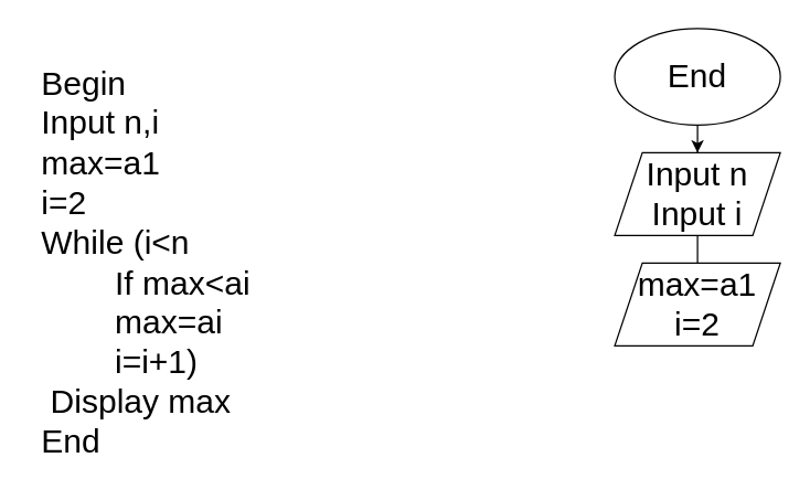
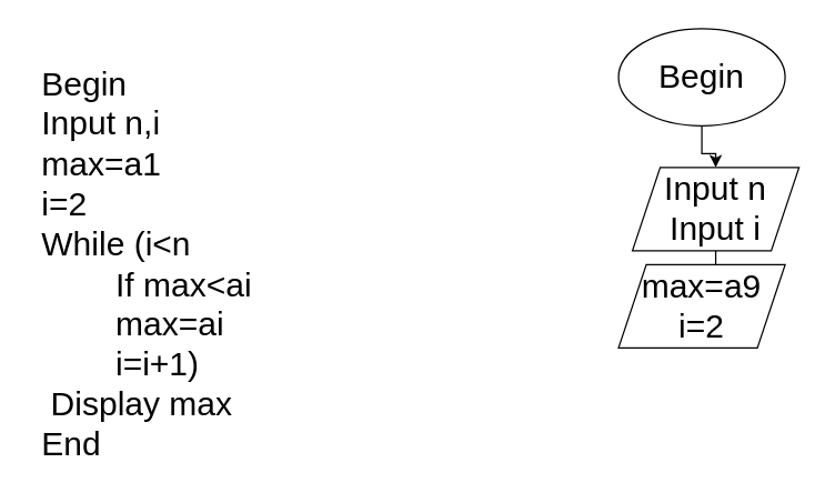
- <mxCell id="3" value="End" style="ellipse;whiteSpace=wrap;html=1;fontSize=24;" parent="1" vertex="1"><mxGeometry x="445" y="20" width="120" height="70" as="geometry" /></mxCell>
+ <mxCell id="3" value="Begin" style="ellipse;whiteSpace=wrap;html=1;fontSize=24;" parent="1" vertex="1"><mxGeometry x="445" y="20" width="120" height="70" as="geometry" /></mxCell>
- <mxCell id="6" value="Input n&lt;br&gt;Input i" style="shape=parallelogram;perimeter=parallelogramPerimeter;whiteSpace=wrap;html=1;fixedSize=1;fontSize=24;" vertex="1" parent="1"><mxGeometry x="445" y="110" width="120" height="60" as="geometry" /></mxCell>
+ <mxCell id="6" value="Input n&lt;br&gt;Input i" style="shape=parallelogram;perimeter=parallelogramPerimeter;whiteSpace=wrap;html=1;fixedSize=1;fontSize=24;" vertex="1" parent="1"><mxGeometry x="455" y="120" width="120" height="60" as="geometry" /></mxCell>
- <mxCell id="7" value="max=a1&lt;br&gt;i=2" style="shape=parallelogram;perimeter=parallelogramPerimeter;whiteSpace=wrap;html=1;fixedSize=1;fontSize=24;" vertex="1" parent="1"><mxGeometry x="445" y="190" width="120" height="60" as="geometry" /></mxCell>
+ <mxCell id="7" value="max=a9&lt;br&gt;i=2" style="shape=parallelogram;perimeter=parallelogramPerimeter;whiteSpace=wrap;html=1;fixedSize=1;fontSize=24;" vertex="1" parent="1"><mxGeometry x="445" y="190" width="120" height="60" as="geometry" /></mxCell>
